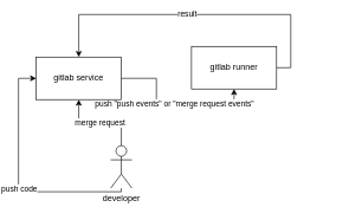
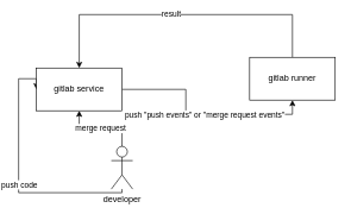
- <mxCell id="11" value="gitlab runner" style="rounded=0;whiteSpace=wrap;html=1;" vertex="1" parent="1"><mxGeometry x="264" y="65" width="120" height="60" as="geometry" /></mxCell>
+ <mxCell id="11" value="gitlab runner" style="rounded=0;whiteSpace=wrap;html=1;" vertex="1" parent="1"><mxGeometry x="344" y="80" width="120" height="60" as="geometry" /></mxCell>
- <mxCell id="8" value="gitlab service" style="rounded=0;whiteSpace=wrap;html=1;" vertex="1" parent="1"><mxGeometry x="45" y="80" width="120" height="60" as="geometry" /></mxCell>
+ <mxCell id="8" value="gitlab service" style="rounded=0;whiteSpace=wrap;html=1;" vertex="1" parent="1"><mxGeometry x="45" y="95" width="120" height="60" as="geometry" /></mxCell>
